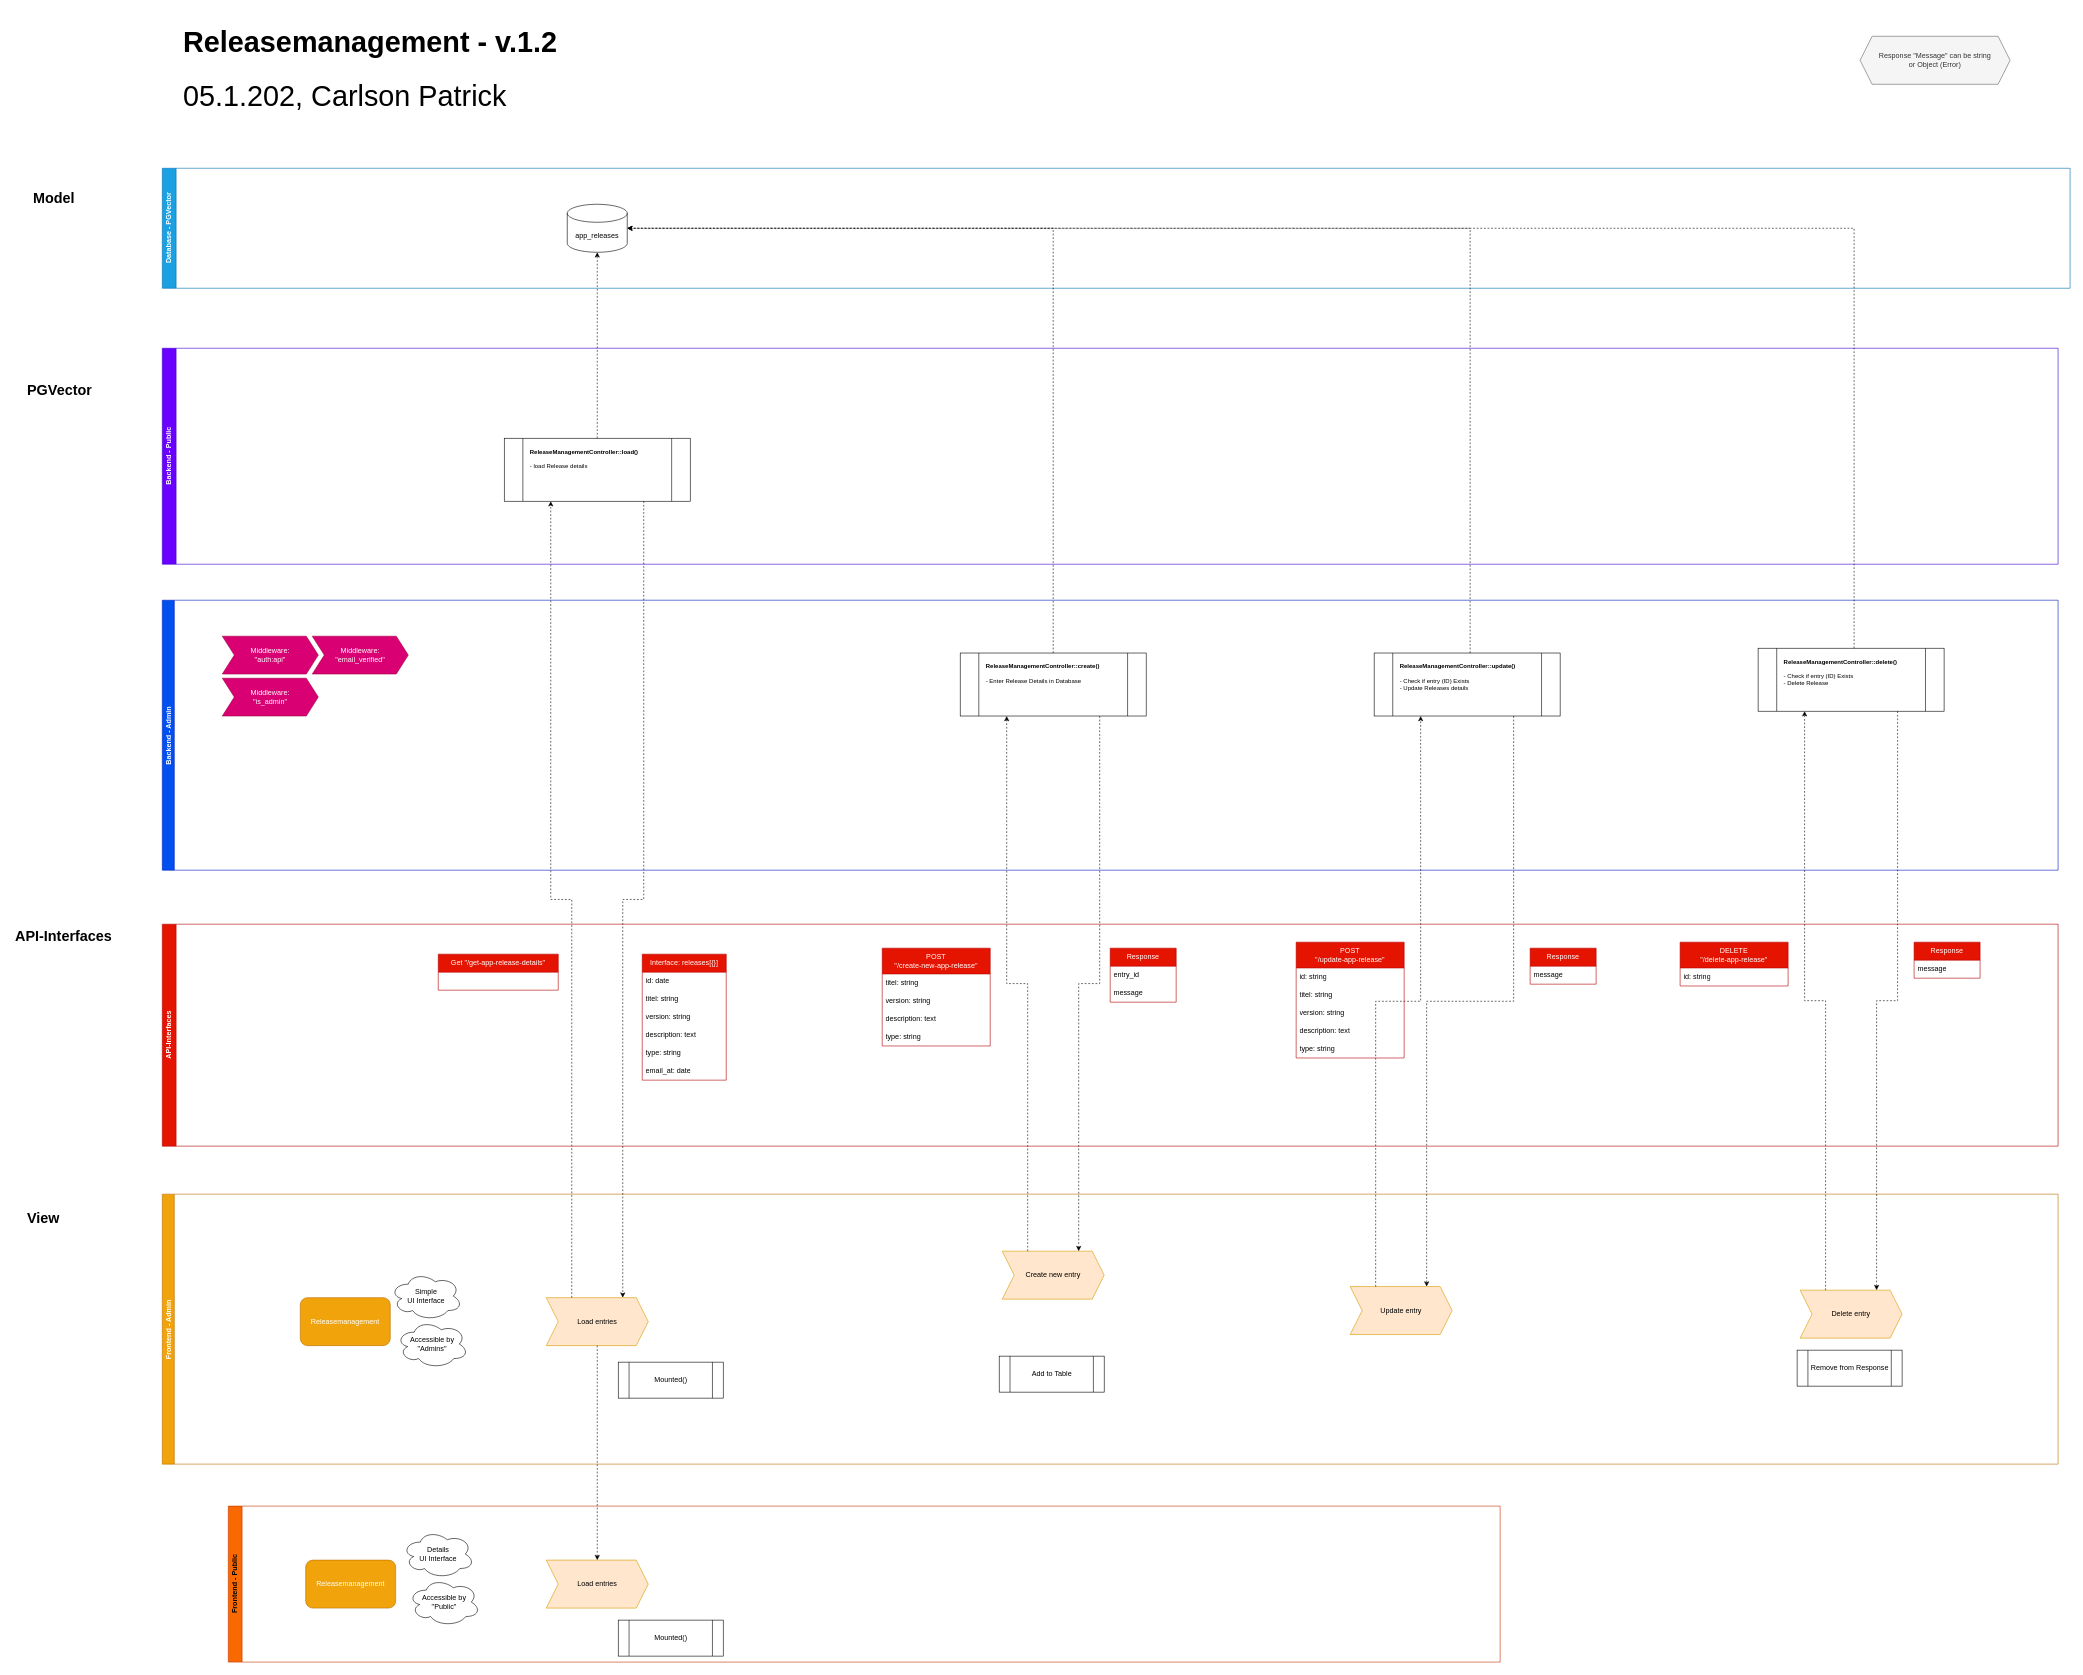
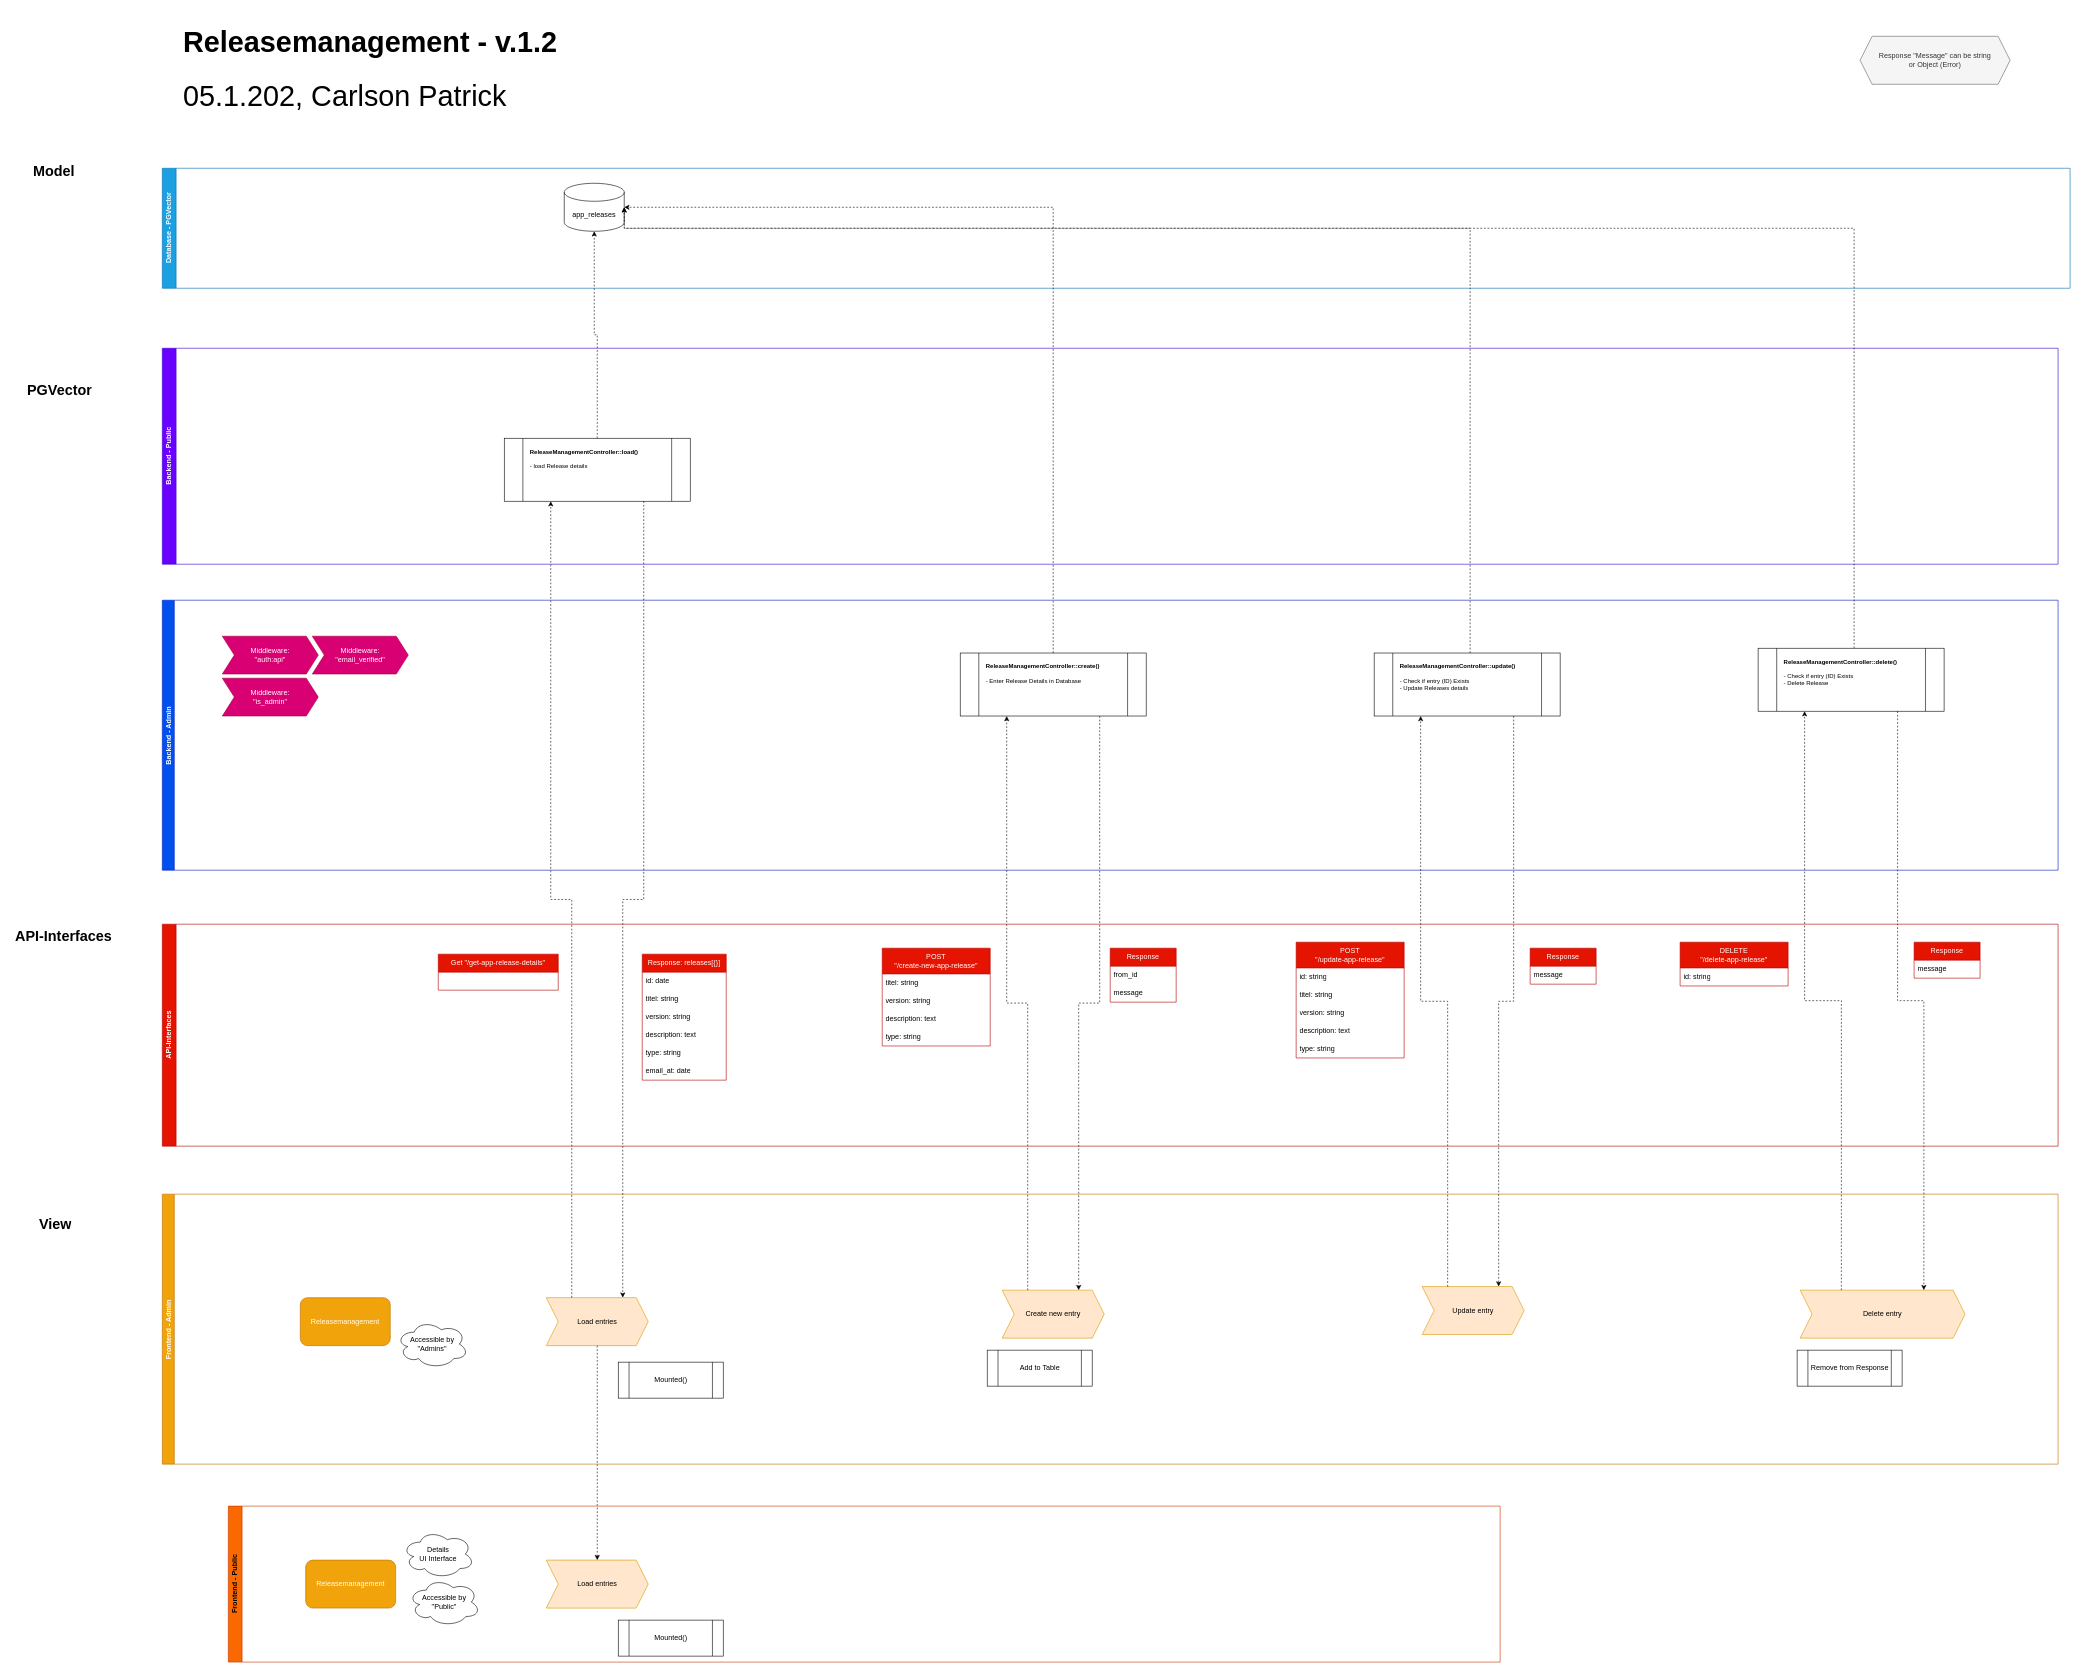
- <mxCell id="45" value="&lt;h1&gt;Model&lt;/h1&gt;" style="text;html=1;strokeColor=none;fillColor=none;spacing=5;spacingTop=-20;whiteSpace=wrap;overflow=hidden;rounded=0;" parent="1" vertex="1"><mxGeometry x="50" y="310" width="190" height="120" as="geometry" /></mxCell>
+ <mxCell id="45" value="&lt;h1&gt;Model&lt;/h1&gt;" style="text;html=1;strokeColor=none;fillColor=none;spacing=5;spacingTop=-20;whiteSpace=wrap;overflow=hidden;rounded=0;" parent="1" vertex="1"><mxGeometry x="50" y="265" width="190" height="120" as="geometry" /></mxCell>
- <mxCell id="31" value="app_releases" style="shape=cylinder3;whiteSpace=wrap;html=1;boundedLbl=1;backgroundOutline=1;size=15;" parent="30" vertex="1"><mxGeometry x="675" y="60" width="100" height="80" as="geometry" /></mxCell>
+ <mxCell id="31" value="app_releases" style="shape=cylinder3;whiteSpace=wrap;html=1;boundedLbl=1;backgroundOutline=1;size=15;" parent="30" vertex="1"><mxGeometry x="670" y="25" width="100" height="80" as="geometry" /></mxCell>
- <mxCell id="50" value="Interface: releases[{}]" style="swimlane;fontStyle=0;childLayout=stackLayout;horizontal=1;startSize=30;horizontalStack=0;resizeParent=1;resizeParentMax=0;resizeLast=0;collapsible=1;marginBottom=0;whiteSpace=wrap;html=1;fillColor=#e51400;fontColor=#ffffff;strokeColor=#B20000;" parent="48" vertex="1"><mxGeometry x="800" y="50" width="140" height="210" as="geometry" /></mxCell>
+ <mxCell id="50" value="Response: releases[{}]" style="swimlane;fontStyle=0;childLayout=stackLayout;horizontal=1;startSize=30;horizontalStack=0;resizeParent=1;resizeParentMax=0;resizeLast=0;collapsible=1;marginBottom=0;whiteSpace=wrap;html=1;fillColor=#e51400;fontColor=#ffffff;strokeColor=#B20000;" parent="48" vertex="1"><mxGeometry x="800" y="50" width="140" height="210" as="geometry" /></mxCell>
- <mxCell id="63" value="entry_id" style="text;strokeColor=none;fillColor=none;align=left;verticalAlign=middle;spacingLeft=4;spacingRight=4;overflow=hidden;points=[[0,0.5],[1,0.5]];portConstraint=eastwest;rotatable=0;whiteSpace=wrap;html=1;" parent="62" vertex="1"><mxGeometry y="30" width="110" height="30" as="geometry" /></mxCell>
+ <mxCell id="63" value="from_id" style="text;strokeColor=none;fillColor=none;align=left;verticalAlign=middle;spacingLeft=4;spacingRight=4;overflow=hidden;points=[[0,0.5],[1,0.5]];portConstraint=eastwest;rotatable=0;whiteSpace=wrap;html=1;" parent="62" vertex="1"><mxGeometry y="30" width="110" height="30" as="geometry" /></mxCell>
- <mxCell id="47" value="&lt;h1&gt;View&lt;/h1&gt;" style="text;html=1;strokeColor=none;fillColor=none;spacing=5;spacingTop=-20;whiteSpace=wrap;overflow=hidden;rounded=0;" parent="1" vertex="1"><mxGeometry x="40" y="2010" width="190" height="120" as="geometry" /></mxCell>
+ <mxCell id="47" value="&lt;h1&gt;View&lt;/h1&gt;" style="text;html=1;strokeColor=none;fillColor=none;spacing=5;spacingTop=-20;whiteSpace=wrap;overflow=hidden;rounded=0;" parent="1" vertex="1"><mxGeometry x="60" y="2020" width="190" height="120" as="geometry" /></mxCell>
- <mxCell id="5" value="Create new entry" style="shape=step;perimeter=stepPerimeter;whiteSpace=wrap;html=1;fixedSize=1;fillColor=#ffe6cc;strokeColor=#d79b00;" parent="2" vertex="1"><mxGeometry x="1400" y="95" width="170" height="80" as="geometry" /></mxCell>
+ <mxCell id="5" value="Create new entry" style="shape=step;perimeter=stepPerimeter;whiteSpace=wrap;html=1;fixedSize=1;fillColor=#ffe6cc;strokeColor=#d79b00;" parent="2" vertex="1"><mxGeometry x="1400" y="160" width="170" height="80" as="geometry" /></mxCell>
- <mxCell id="11" value="Simple&lt;br&gt;UI Interface" style="ellipse;shape=cloud;whiteSpace=wrap;html=1;" parent="2" vertex="1"><mxGeometry x="380" y="130" width="120" height="80" as="geometry" /></mxCell>
- <mxCell id="6" value="Update entry" style="shape=step;perimeter=stepPerimeter;whiteSpace=wrap;html=1;fixedSize=1;fillColor=#ffe6cc;strokeColor=#d79b00;" parent="2" vertex="1"><mxGeometry x="1980" y="154" width="170" height="80" as="geometry" /></mxCell>
+ <mxCell id="6" value="Update entry" style="shape=step;perimeter=stepPerimeter;whiteSpace=wrap;html=1;fixedSize=1;fillColor=#ffe6cc;strokeColor=#d79b00;" parent="2" vertex="1"><mxGeometry x="2100" y="154" width="170" height="80" as="geometry" /></mxCell>
- <mxCell id="7" value="Delete entry" style="shape=step;perimeter=stepPerimeter;whiteSpace=wrap;html=1;fixedSize=1;fillColor=#ffe6cc;strokeColor=#d79b00;" parent="2" vertex="1"><mxGeometry x="2730" y="160" width="170" height="80" as="geometry" /></mxCell>
+ <mxCell id="7" value="Delete entry" style="shape=step;perimeter=stepPerimeter;whiteSpace=wrap;html=1;fixedSize=1;fillColor=#ffe6cc;strokeColor=#d79b00;" parent="2" vertex="1"><mxGeometry x="2730" y="160" width="275" height="80" as="geometry" /></mxCell>
- <mxCell id="8" value="Add to Table" style="shape=process;whiteSpace=wrap;html=1;backgroundOutline=1;" parent="2" vertex="1"><mxGeometry x="1395" y="270" width="175" height="60" as="geometry" /></mxCell>
+ <mxCell id="8" value="Add to Table" style="shape=process;whiteSpace=wrap;html=1;backgroundOutline=1;" parent="2" vertex="1"><mxGeometry x="1375" y="260" width="175" height="60" as="geometry" /></mxCell>
